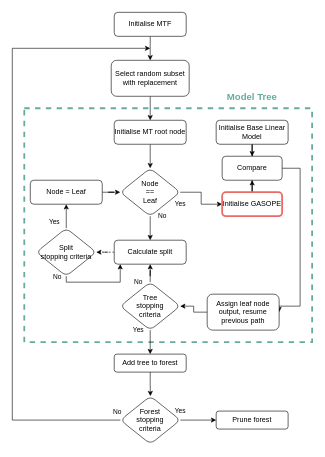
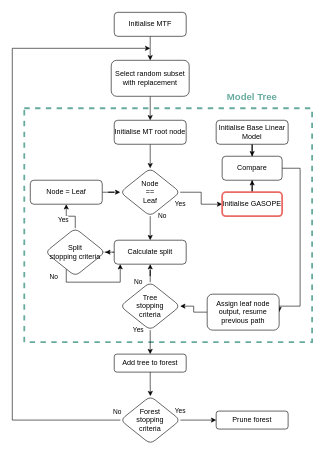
- <mxCell id="23" value="Split&lt;br&gt;stopping criteria" style="rhombus;whiteSpace=wrap;html=1;rounded=1;shadow=0;strokeWidth=1;glass=0;" vertex="1" parent="1"><mxGeometry x="60" y="380" width="100" height="80" as="geometry" /></mxCell>
+ <mxCell id="23" value="Split&lt;br&gt;stopping criteria" style="rhombus;whiteSpace=wrap;html=1;rounded=1;shadow=0;strokeWidth=1;glass=0;" vertex="1" parent="1"><mxGeometry x="75" y="380" width="100" height="80" as="geometry" /></mxCell>
